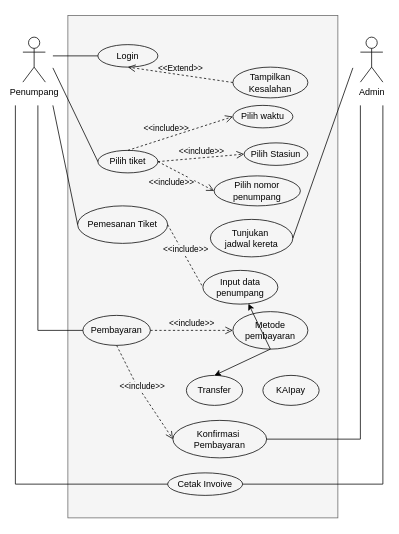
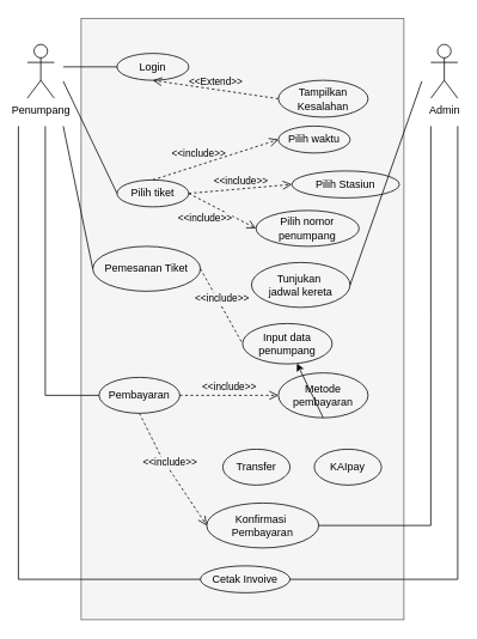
- <mxCell id="18" value="Pilih Stasiun" style="ellipse;whiteSpace=wrap;html=1;fillColor=none;" parent="1" vertex="1"><mxGeometry x="325" y="190" width="85" height="30" as="geometry" /></mxCell>
+ <mxCell id="18" value="Pilih Stasiun" style="ellipse;whiteSpace=wrap;html=1;fillColor=none;" parent="1" vertex="1"><mxGeometry x="325" y="190" width="120" height="30" as="geometry" /></mxCell>
- <mxCell id="35" value="" style="endArrow=classic;html=1;rounded=0;exitX=0.5;exitY=1;exitDx=0;exitDy=0;entryX=0.5;entryY=0;entryDx=0;entryDy=0;" parent="1" source="27" target="28" edge="1"><mxGeometry width="50" height="50" relative="1" as="geometry"><mxPoint x="260" y="540" as="sourcePoint" /><mxPoint x="330" y="490" as="targetPoint" /></mxGeometry></mxCell>
